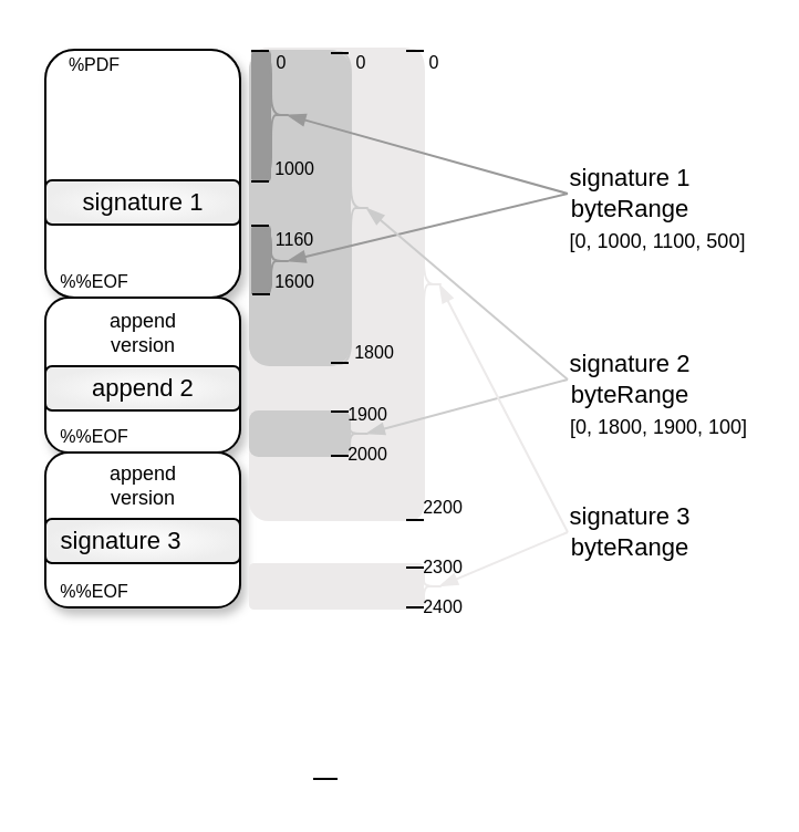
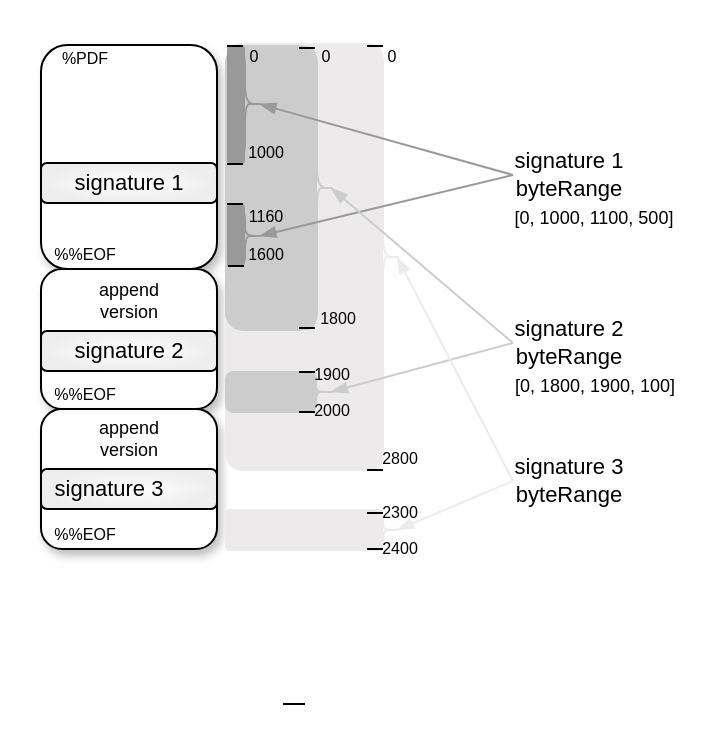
- <mxCell id="14" value="append 2" style="text;html=1;strokeColor=none;fillColor=none;align=center;verticalAlign=middle;whiteSpace=wrap;rounded=0;fontSize=11;fontFamily=Helvetica;" vertex="1" parent="1"><mxGeometry x="34.5" y="168" width="59" height="14" as="geometry" /></mxCell>
+ <mxCell id="14" value="signature 2" style="text;html=1;strokeColor=none;fillColor=none;align=center;verticalAlign=middle;whiteSpace=wrap;rounded=0;fontSize=11;fontFamily=Helvetica;" vertex="1" parent="1"><mxGeometry x="34.5" y="168" width="59" height="14" as="geometry" /></mxCell>
- <mxCell id="49" value="2200" style="text;html=1;strokeColor=none;fillColor=none;align=center;verticalAlign=middle;whiteSpace=wrap;rounded=0;fontSize=8;fontFamily=Helvetica;" vertex="1" parent="1"><mxGeometry x="192" y="224" width="16" height="10" as="geometry" /></mxCell>
+ <mxCell id="49" value="2800" style="text;html=1;strokeColor=none;fillColor=none;align=center;verticalAlign=middle;whiteSpace=wrap;rounded=0;fontSize=8;fontFamily=Helvetica;" vertex="1" parent="1"><mxGeometry x="192" y="224" width="16" height="10" as="geometry" /></mxCell>
